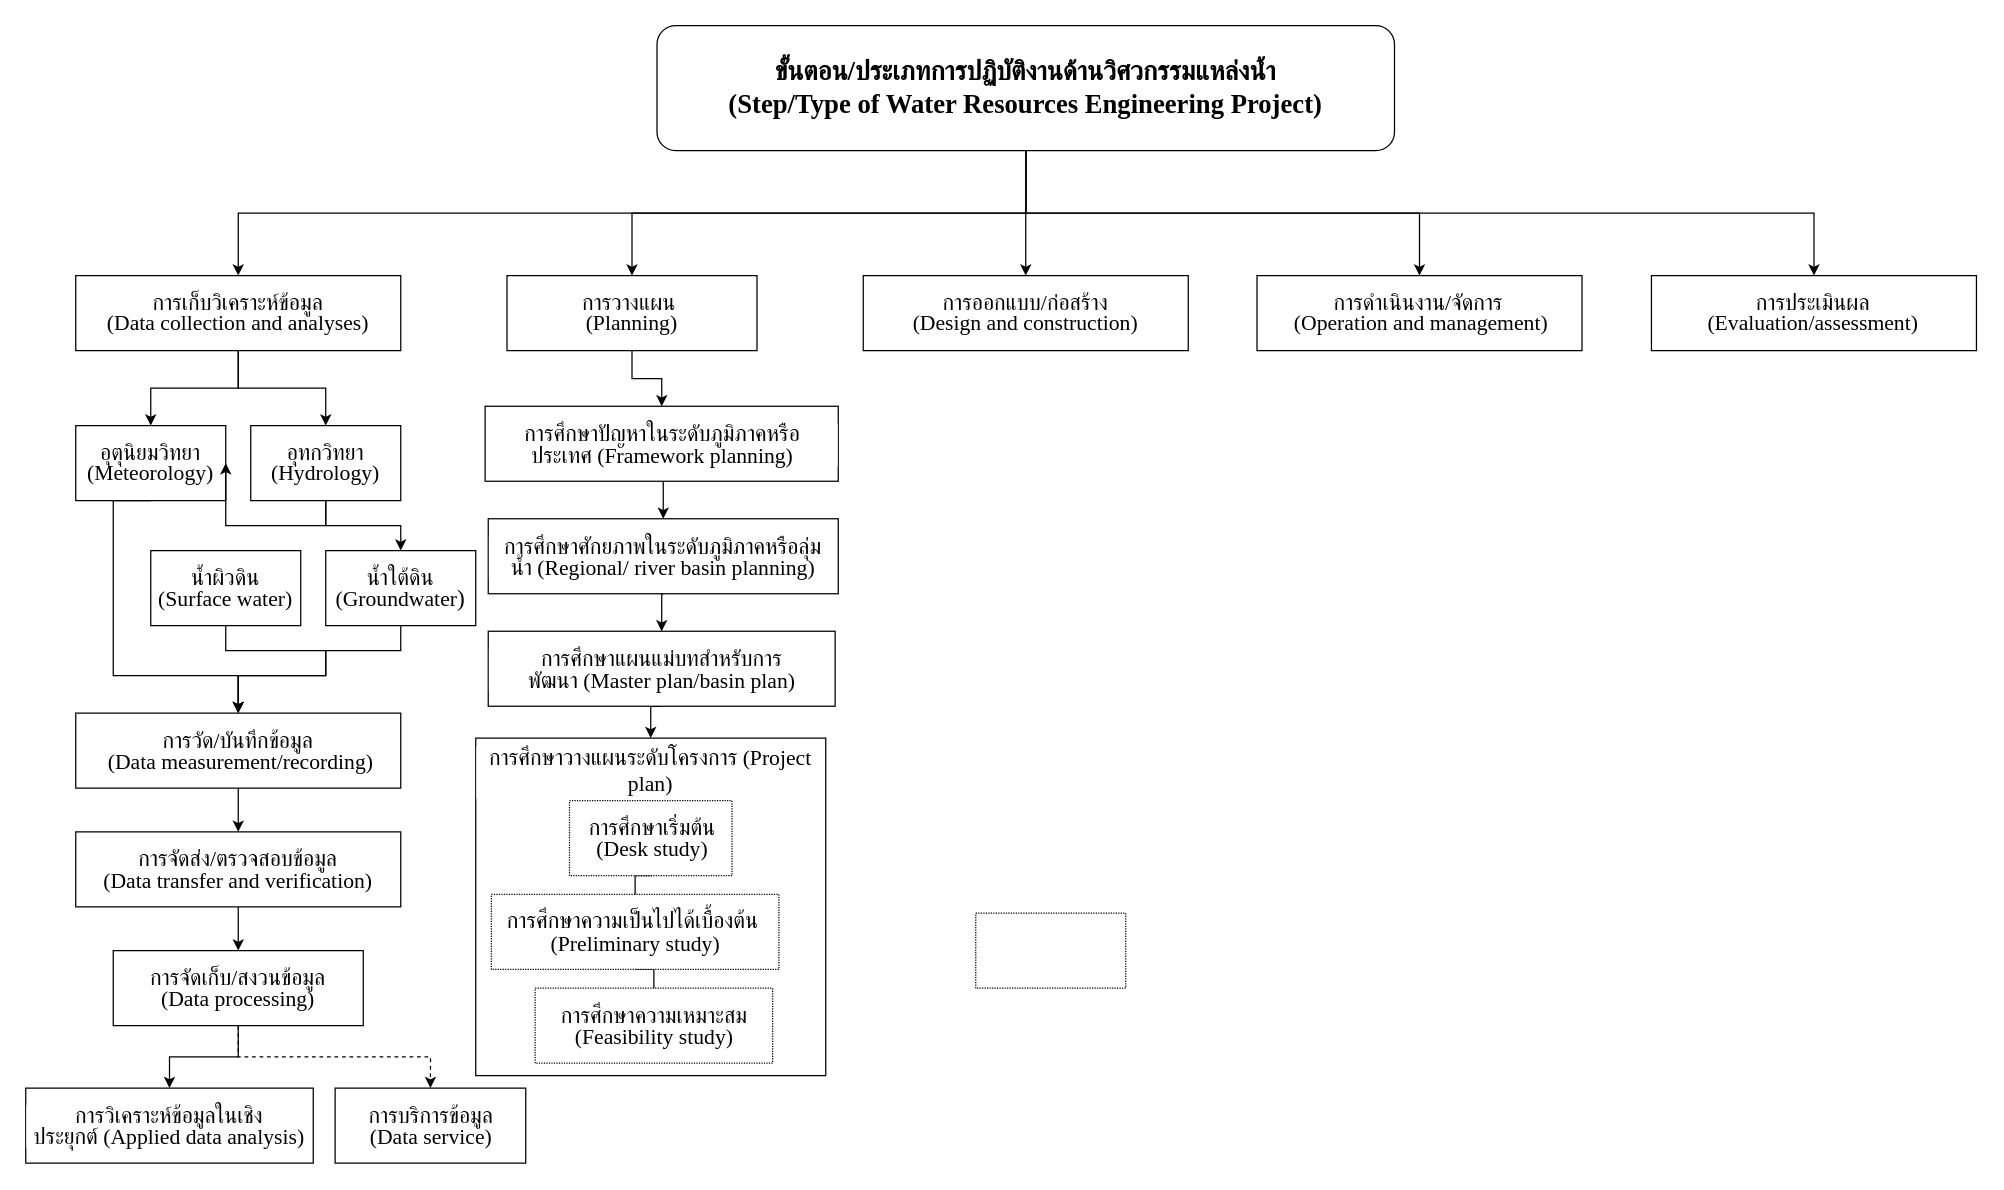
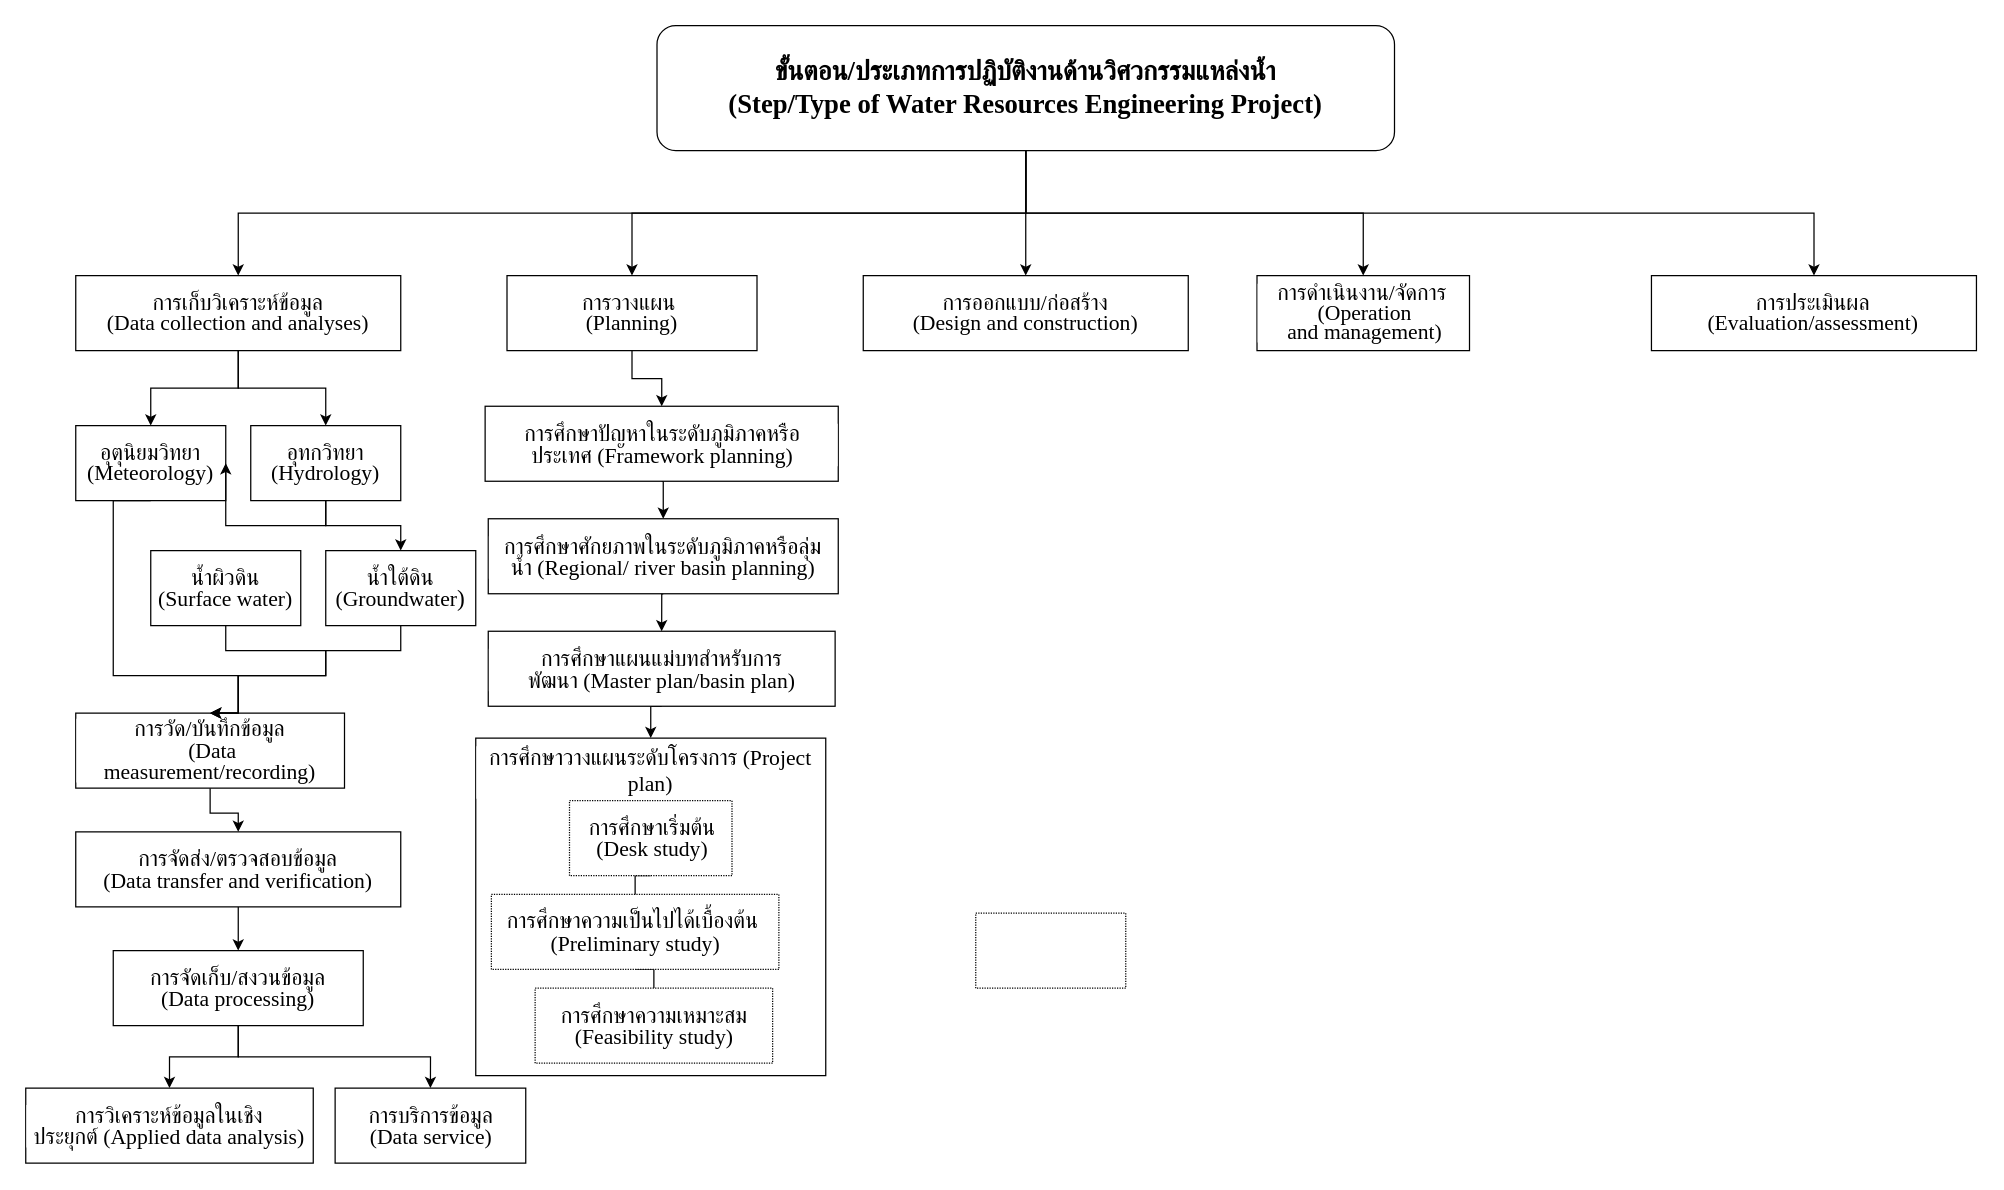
- <mxCell id="14" value="&lt;p class=&quot;MsoNormal&quot; align=&quot;center&quot; style=&quot;margin: 0cm -9.3pt 0.0pt -7.1pt ; font-size: 14pt ; line-height: 11pt&quot;&gt;&lt;span&gt;&lt;span lang=&quot;TH&quot; style=&quot;font-size: 13pt&quot;&gt;การดำเนินงาน/จัดการ&amp;nbsp;&lt;/span&gt;&lt;/span&gt;&lt;/p&gt;&lt;p class=&quot;MsoNormal&quot; align=&quot;center&quot; style=&quot;margin: 0cm -9.3pt 0.0pt -7.1pt ; font-size: 14pt ; line-height: 11pt&quot;&gt;&lt;span&gt;&lt;span lang=&quot;EN-US&quot; style=&quot;font-size: 13pt&quot;&gt;(Operation and&lt;/span&gt;&lt;/span&gt;&lt;span&gt;&lt;span lang=&quot;EN-US&quot; style=&quot;font-size: 13pt&quot;&gt;&amp;nbsp;&lt;/span&gt;&lt;/span&gt;&lt;span&gt;&lt;span lang=&quot;EN-US&quot; style=&quot;font-size: 13pt&quot;&gt;management)&lt;/span&gt;&lt;/span&gt;&lt;/p&gt;" style="rounded=0;whiteSpace=wrap;html=1;fontFamily=Sarabun;fontSource=https%3A%2F%2Ffonts.googleapis.com%2Fcss%3Ffamily%3DSarabun;fontColor=default;strokeColor=default;fillColor=default;fontStyle=0;labelBackgroundColor=default;" vertex="1" parent="1"><mxGeometry x="1005" y="220" width="260" height="60" as="geometry" /></mxCell>
+ <mxCell id="14" value="&lt;p class=&quot;MsoNormal&quot; align=&quot;center&quot; style=&quot;margin: 0cm -9.3pt 0.0pt -7.1pt ; font-size: 14pt ; line-height: 11pt&quot;&gt;&lt;span&gt;&lt;span lang=&quot;TH&quot; style=&quot;font-size: 13pt&quot;&gt;การดำเนินงาน/จัดการ&amp;nbsp;&lt;/span&gt;&lt;/span&gt;&lt;/p&gt;&lt;p class=&quot;MsoNormal&quot; align=&quot;center&quot; style=&quot;margin: 0cm -9.3pt 0.0pt -7.1pt ; font-size: 14pt ; line-height: 11pt&quot;&gt;&lt;span&gt;&lt;span lang=&quot;EN-US&quot; style=&quot;font-size: 13pt&quot;&gt;(Operation and&lt;/span&gt;&lt;/span&gt;&lt;span&gt;&lt;span lang=&quot;EN-US&quot; style=&quot;font-size: 13pt&quot;&gt;&amp;nbsp;&lt;/span&gt;&lt;/span&gt;&lt;span&gt;&lt;span lang=&quot;EN-US&quot; style=&quot;font-size: 13pt&quot;&gt;management)&lt;/span&gt;&lt;/span&gt;&lt;/p&gt;" style="rounded=0;whiteSpace=wrap;html=1;fontFamily=Sarabun;fontSource=https%3A%2F%2Ffonts.googleapis.com%2Fcss%3Ffamily%3DSarabun;fontColor=default;strokeColor=default;fillColor=default;fontStyle=0;labelBackgroundColor=default;" vertex="1" parent="1"><mxGeometry x="1005" y="220" width="170" height="60" as="geometry" /></mxCell>
- <mxCell id="26" value="&lt;p class=&quot;MsoNormal&quot; align=&quot;center&quot; style=&quot;margin: 0cm ; font-size: 14pt ; line-height: 12pt&quot;&gt;&lt;span lang=&quot;TH&quot; style=&quot;font-size: 13pt&quot;&gt;การวัด/บันทึกข้อมูล&lt;/span&gt;&lt;/p&gt;&lt;p class=&quot;MsoNormal&quot; align=&quot;center&quot; style=&quot;margin: 0cm ; font-size: 14pt ; line-height: 12pt&quot;&gt;&lt;span lang=&quot;EN-US&quot; style=&quot;font-size: 13pt&quot;&gt;&amp;nbsp;(Data measurement/recording)&lt;/span&gt;&lt;/p&gt;" style="rounded=0;whiteSpace=wrap;html=1;labelBackgroundColor=default;fontFamily=Sarabun;fontSource=https%3A%2F%2Ffonts.googleapis.com%2Fcss%3Ffamily%3DSarabun;fontColor=default;strokeColor=default;fillColor=default;fontStyle=0" vertex="1" parent="1"><mxGeometry x="60" y="570" width="260" height="60" as="geometry" /></mxCell>
+ <mxCell id="26" value="&lt;p class=&quot;MsoNormal&quot; align=&quot;center&quot; style=&quot;margin: 0cm ; font-size: 14pt ; line-height: 12pt&quot;&gt;&lt;span lang=&quot;TH&quot; style=&quot;font-size: 13pt&quot;&gt;การวัด/บันทึกข้อมูล&lt;/span&gt;&lt;/p&gt;&lt;p class=&quot;MsoNormal&quot; align=&quot;center&quot; style=&quot;margin: 0cm ; font-size: 14pt ; line-height: 12pt&quot;&gt;&lt;span lang=&quot;EN-US&quot; style=&quot;font-size: 13pt&quot;&gt;&amp;nbsp;(Data measurement/recording)&lt;/span&gt;&lt;/p&gt;" style="rounded=0;whiteSpace=wrap;html=1;labelBackgroundColor=default;fontFamily=Sarabun;fontSource=https%3A%2F%2Ffonts.googleapis.com%2Fcss%3Ffamily%3DSarabun;fontColor=default;strokeColor=default;fillColor=default;fontStyle=0" vertex="1" parent="1"><mxGeometry x="60" y="570" width="215" height="60" as="geometry" /></mxCell>
- <mxCell id="21" style="edgeStyle=orthogonalEdgeStyle;rounded=0;orthogonalLoop=1;jettySize=auto;html=1;exitX=0.5;exitY=1;exitDx=0;exitDy=0;entryX=0.5;entryY=0;entryDx=0;entryDy=0;labelBackgroundColor=default;fontFamily=Sarabun;fontSource=https%3A%2F%2Ffonts.googleapis.com%2Fcss%3Ffamily%3DSarabun;fontColor=default;strokeColor=default;dashed=1;" edge="1" parent="1" source="22" target="18"><mxGeometry relative="1" as="geometry" /></mxCell>
+ <mxCell id="21" style="edgeStyle=orthogonalEdgeStyle;rounded=0;orthogonalLoop=1;jettySize=auto;html=1;exitX=0.5;exitY=1;exitDx=0;exitDy=0;entryX=0.5;entryY=0;entryDx=0;entryDy=0;labelBackgroundColor=default;fontFamily=Sarabun;fontSource=https%3A%2F%2Ffonts.googleapis.com%2Fcss%3Ffamily%3DSarabun;fontColor=default;strokeColor=default;" edge="1" parent="1" source="22" target="18"><mxGeometry relative="1" as="geometry" /></mxCell>
